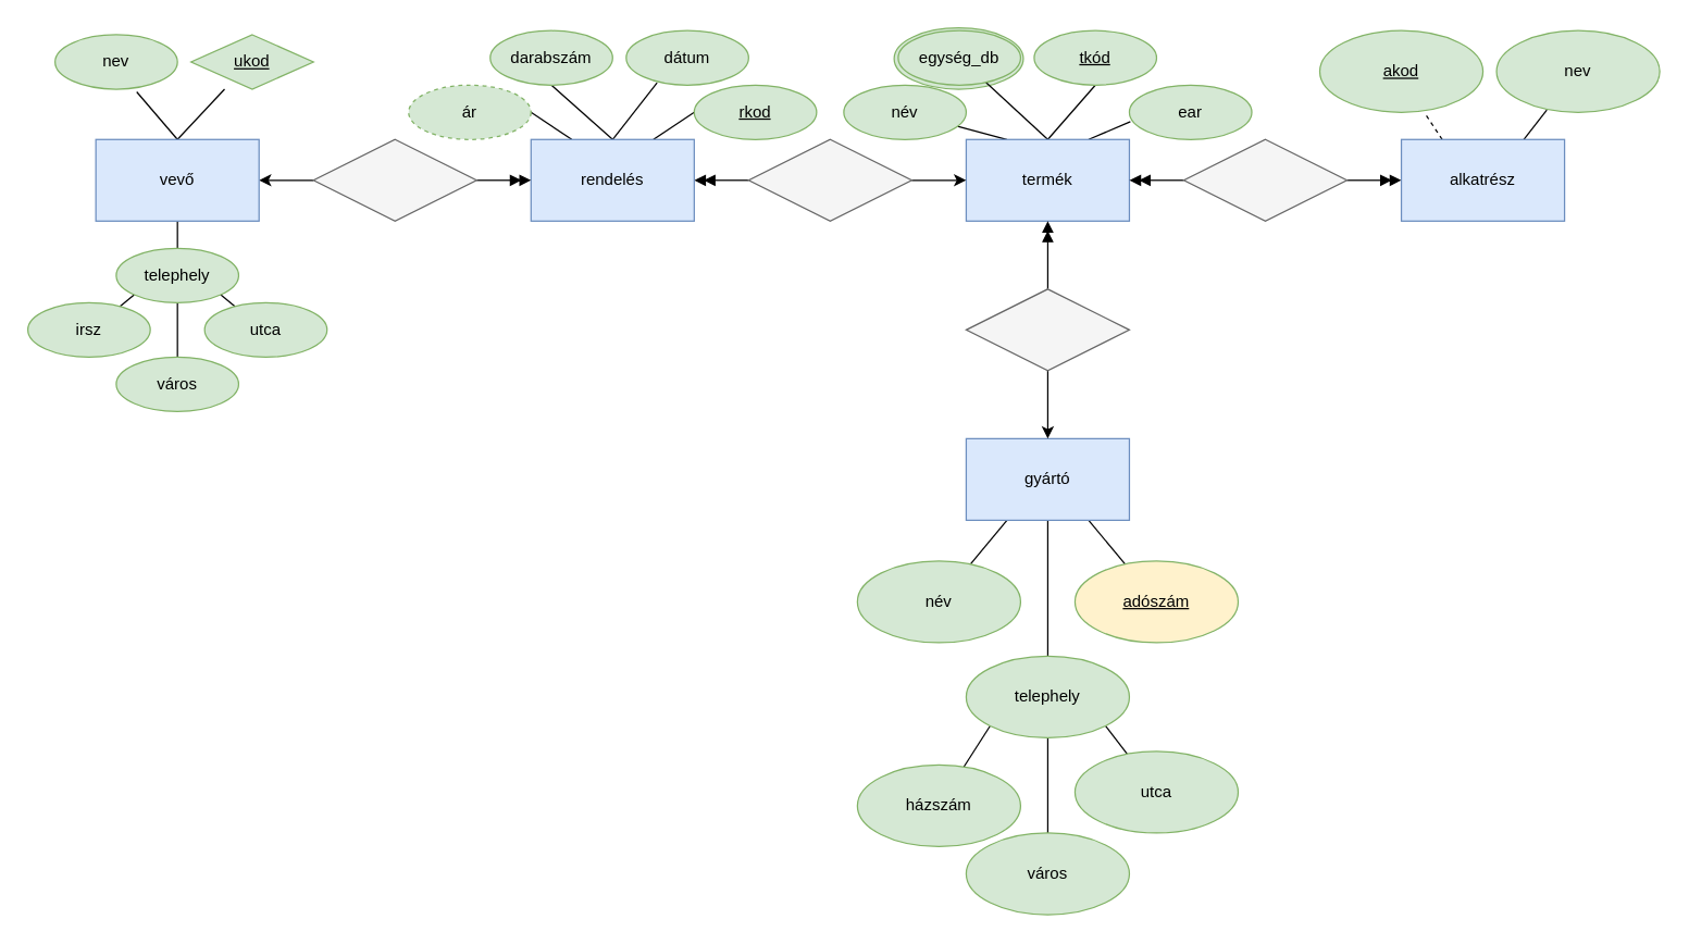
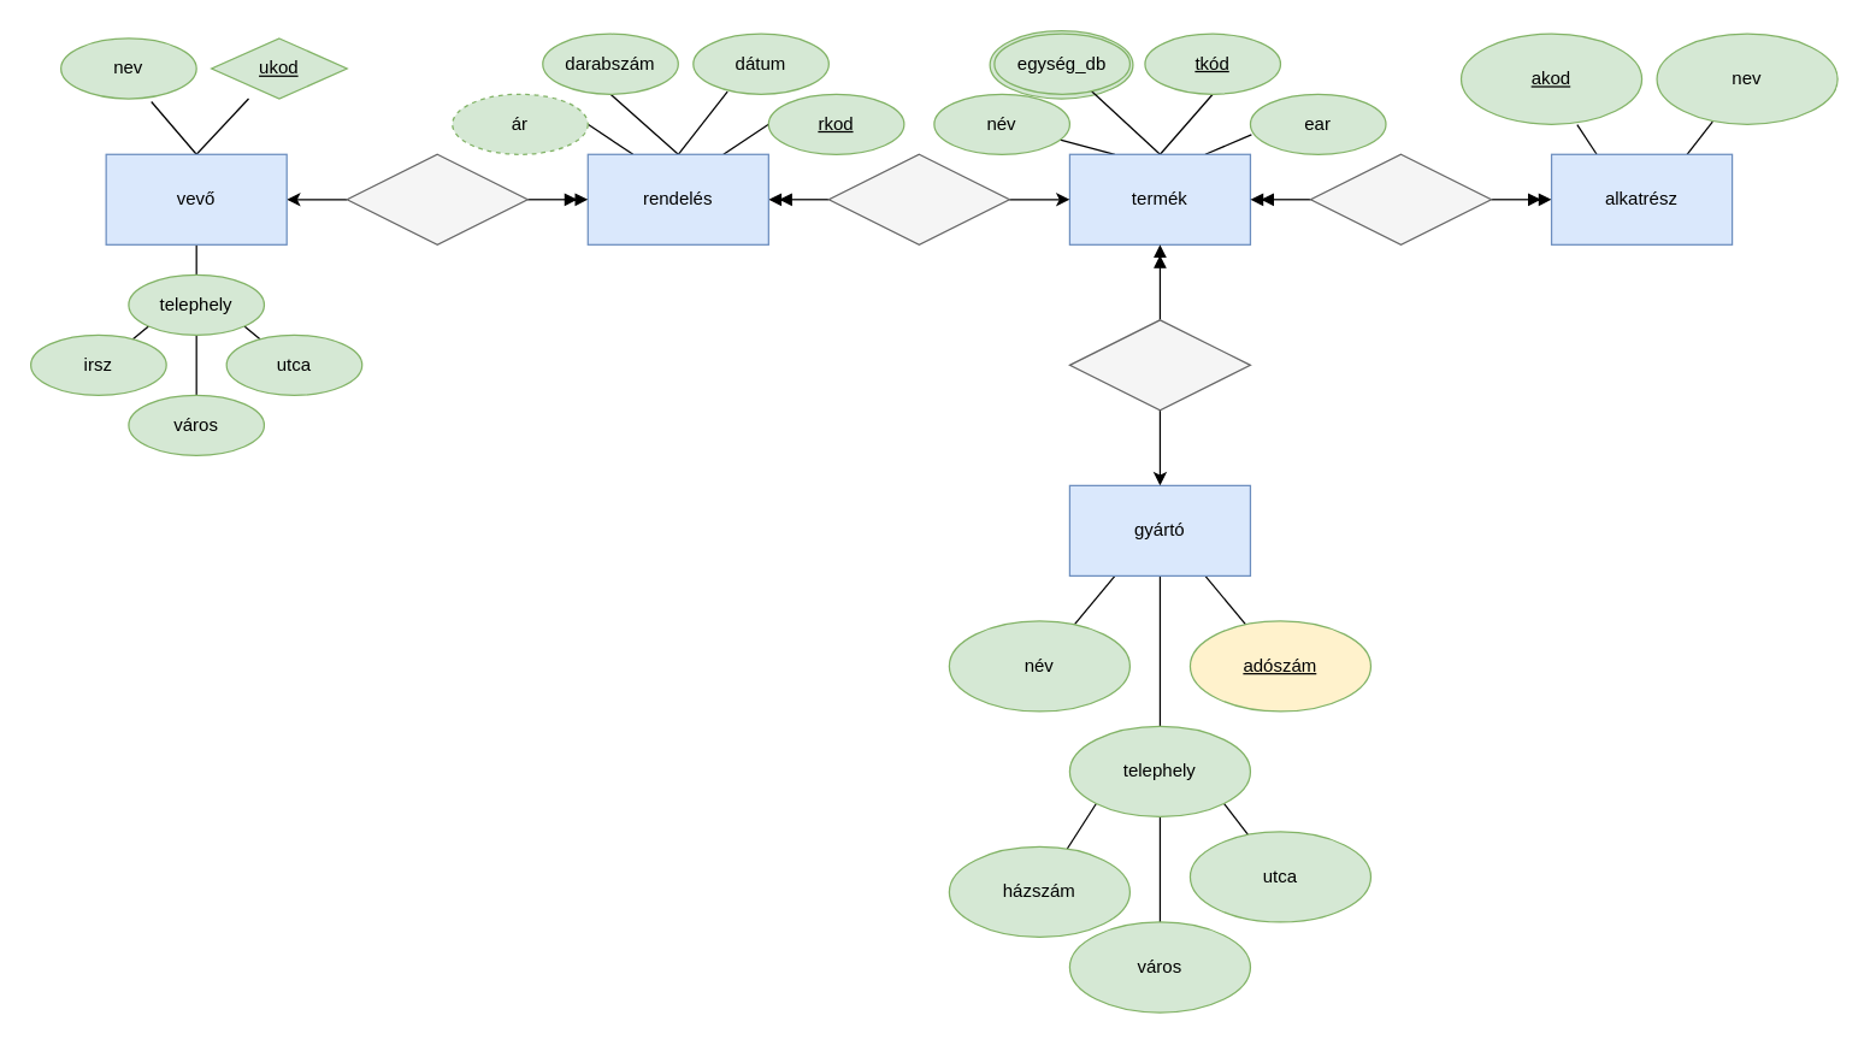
- <mxCell id="31" style="edgeStyle=none;rounded=0;orthogonalLoop=1;jettySize=auto;html=1;exitX=0.25;exitY=0;exitDx=0;exitDy=0;entryX=0.642;entryY=1.006;entryDx=0;entryDy=0;entryPerimeter=0;endArrow=none;endFill=0;dashed=1;" parent="1" source="33" target="34" edge="1"><mxGeometry relative="1" as="geometry" /></mxCell>
+ <mxCell id="31" style="edgeStyle=none;rounded=0;orthogonalLoop=1;jettySize=auto;html=1;exitX=0.25;exitY=0;exitDx=0;exitDy=0;entryX=0.642;entryY=1.006;entryDx=0;entryDy=0;entryPerimeter=0;endArrow=none;endFill=0;" parent="1" source="33" target="34" edge="1"><mxGeometry relative="1" as="geometry" /></mxCell>
